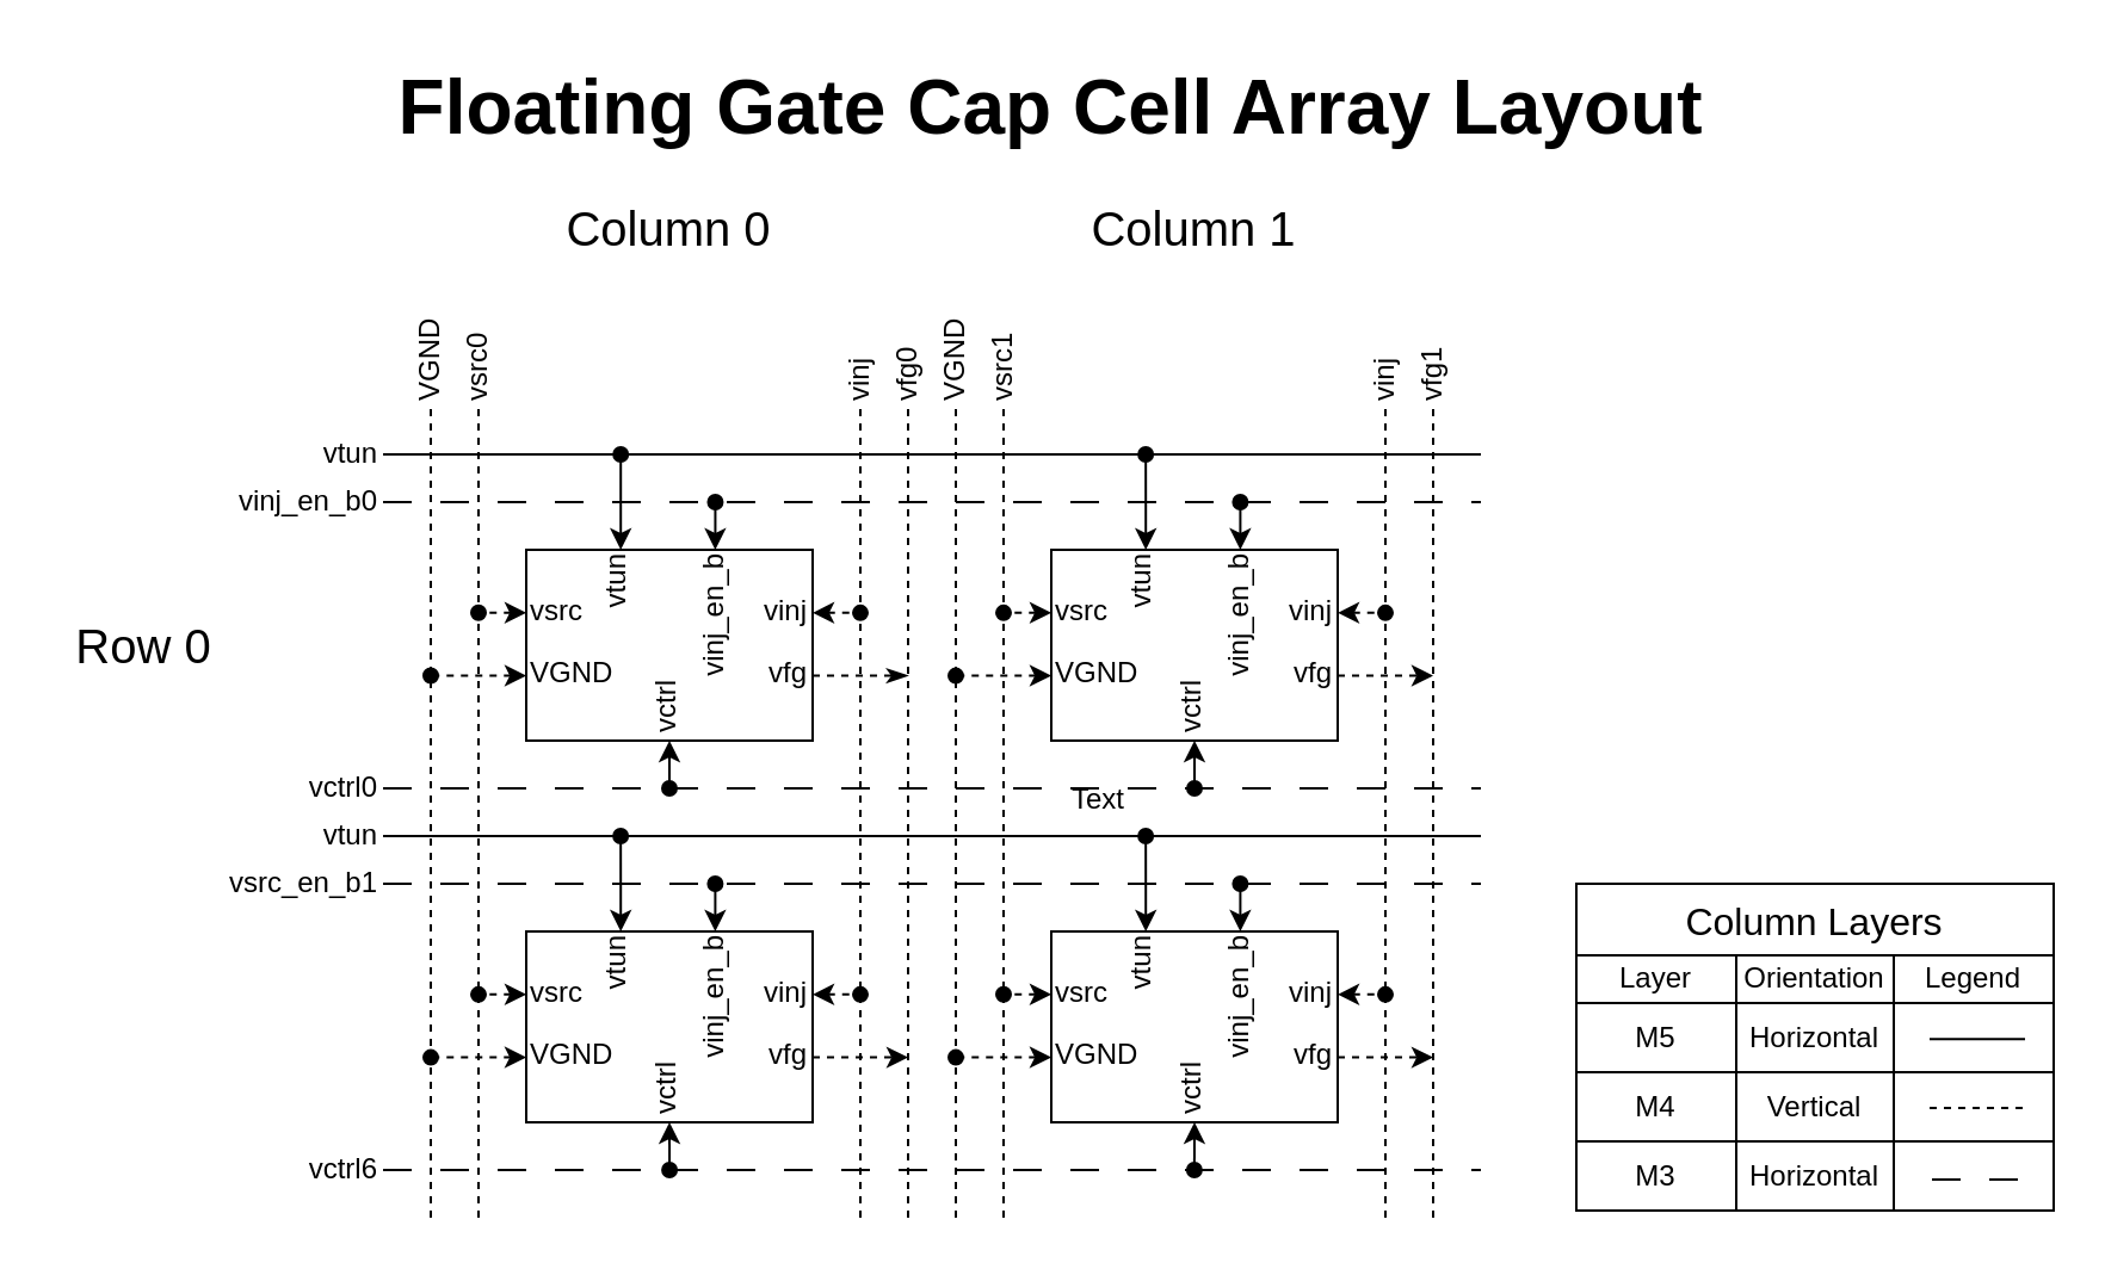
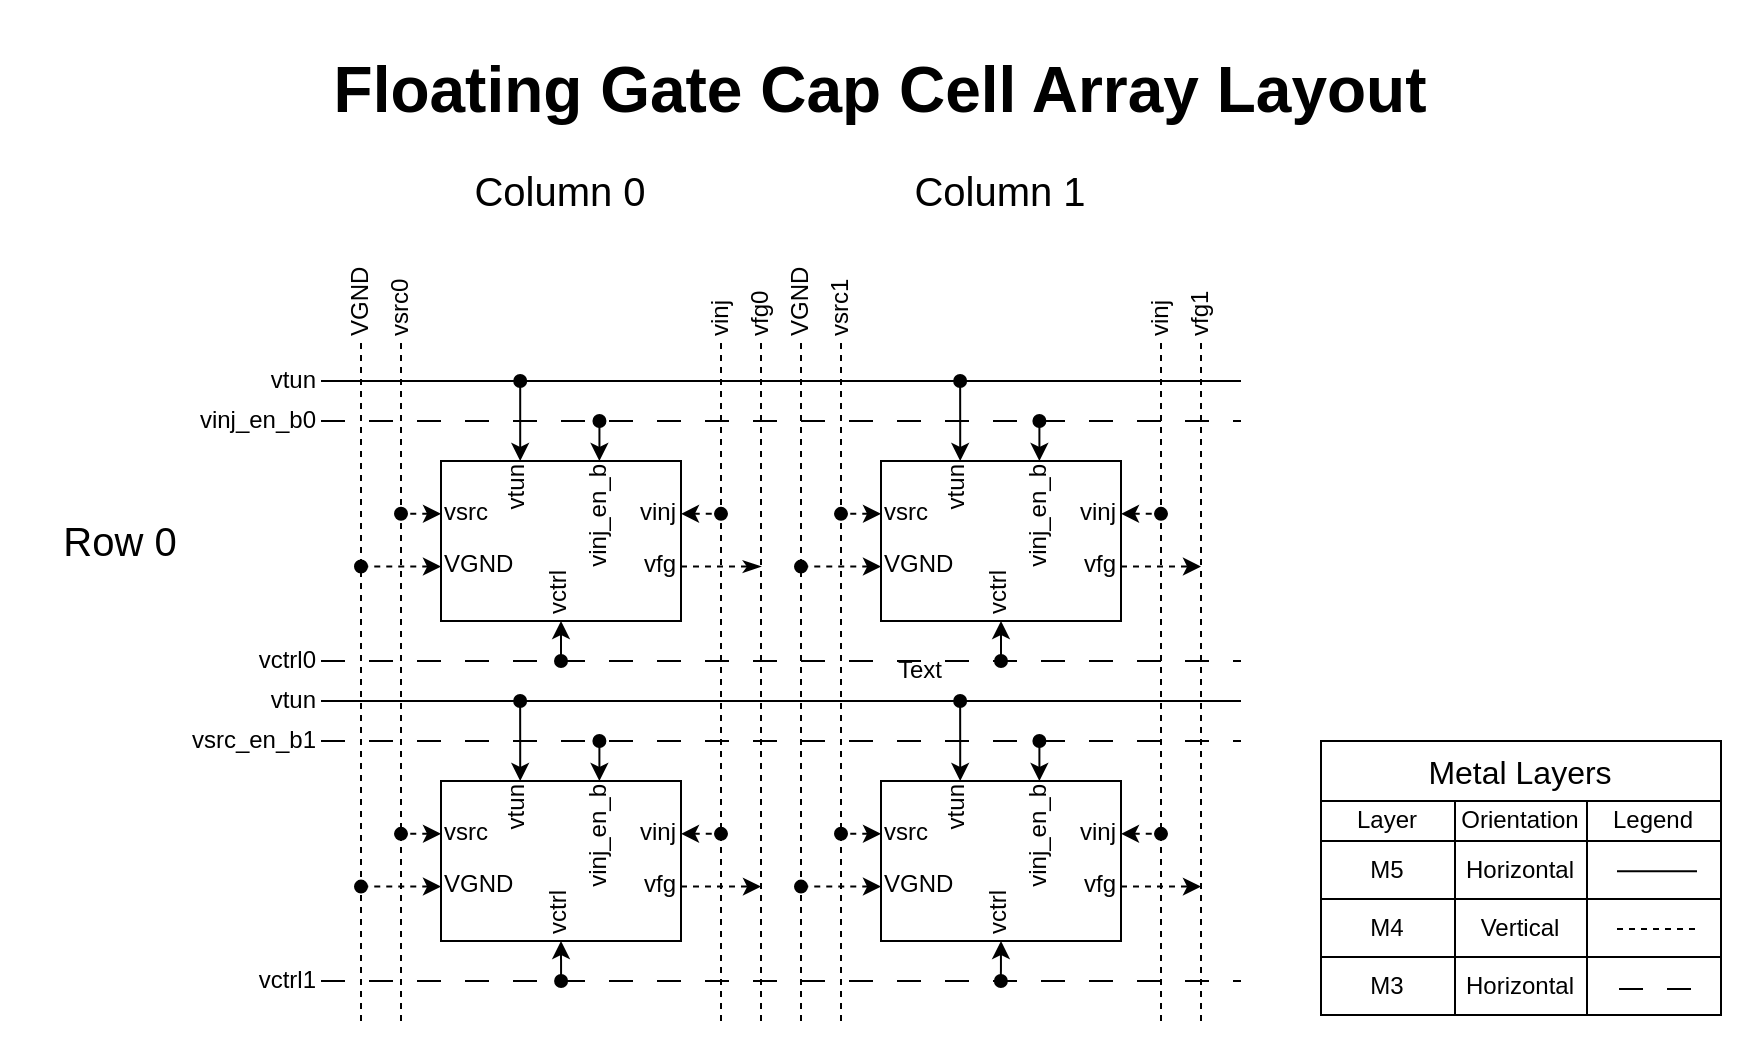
- <mxCell id="8" value="Column Layers" style="shape=table;startSize=30;container=1;collapsible=0;childLayout=tableLayout;strokeColor=default;fontSize=16;fillColor=default;swimlaneHead=1;" vertex="1" parent="7"><mxGeometry width="200" height="137" as="geometry" /></mxCell>
+ <mxCell id="8" value="Metal Layers" style="shape=table;startSize=30;container=1;collapsible=0;childLayout=tableLayout;strokeColor=default;fontSize=16;fillColor=default;swimlaneHead=1;" vertex="1" parent="7"><mxGeometry width="200" height="137" as="geometry" /></mxCell>
- <mxCell id="115" value="vctrl6" style="text;html=1;align=right;verticalAlign=middle;whiteSpace=wrap;rounded=0;" vertex="1" parent="1"><mxGeometry x="90" y="480" width="70" height="20" as="geometry" /></mxCell>
+ <mxCell id="115" value="vctrl1" style="text;html=1;align=right;verticalAlign=middle;whiteSpace=wrap;rounded=0;" vertex="1" parent="1"><mxGeometry x="90" y="480" width="70" height="20" as="geometry" /></mxCell>
